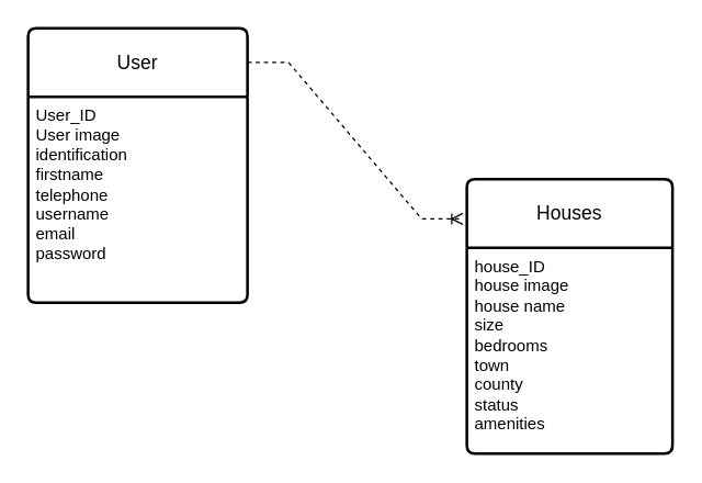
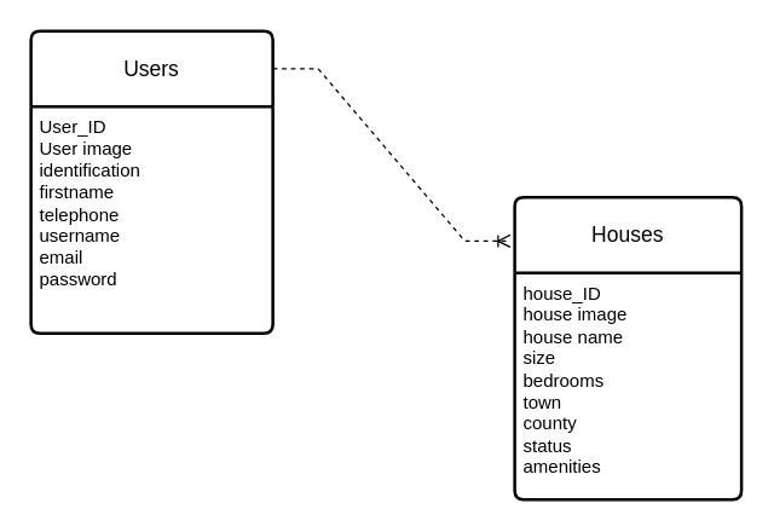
- <mxCell id="2" value="User" style="swimlane;childLayout=stackLayout;horizontal=1;startSize=50;horizontalStack=0;rounded=1;fontSize=14;fontStyle=0;strokeWidth=2;resizeParent=0;resizeLast=1;shadow=0;dashed=0;align=center;arcSize=4;whiteSpace=wrap;html=1;" parent="1" vertex="1"><mxGeometry x="20" y="20" width="160" height="200" as="geometry" /></mxCell>
+ <mxCell id="2" value="Users" style="swimlane;childLayout=stackLayout;horizontal=1;startSize=50;horizontalStack=0;rounded=1;fontSize=14;fontStyle=0;strokeWidth=2;resizeParent=0;resizeLast=1;shadow=0;dashed=0;align=center;arcSize=4;whiteSpace=wrap;html=1;" parent="1" vertex="1"><mxGeometry x="20" y="20" width="160" height="200" as="geometry" /></mxCell>
